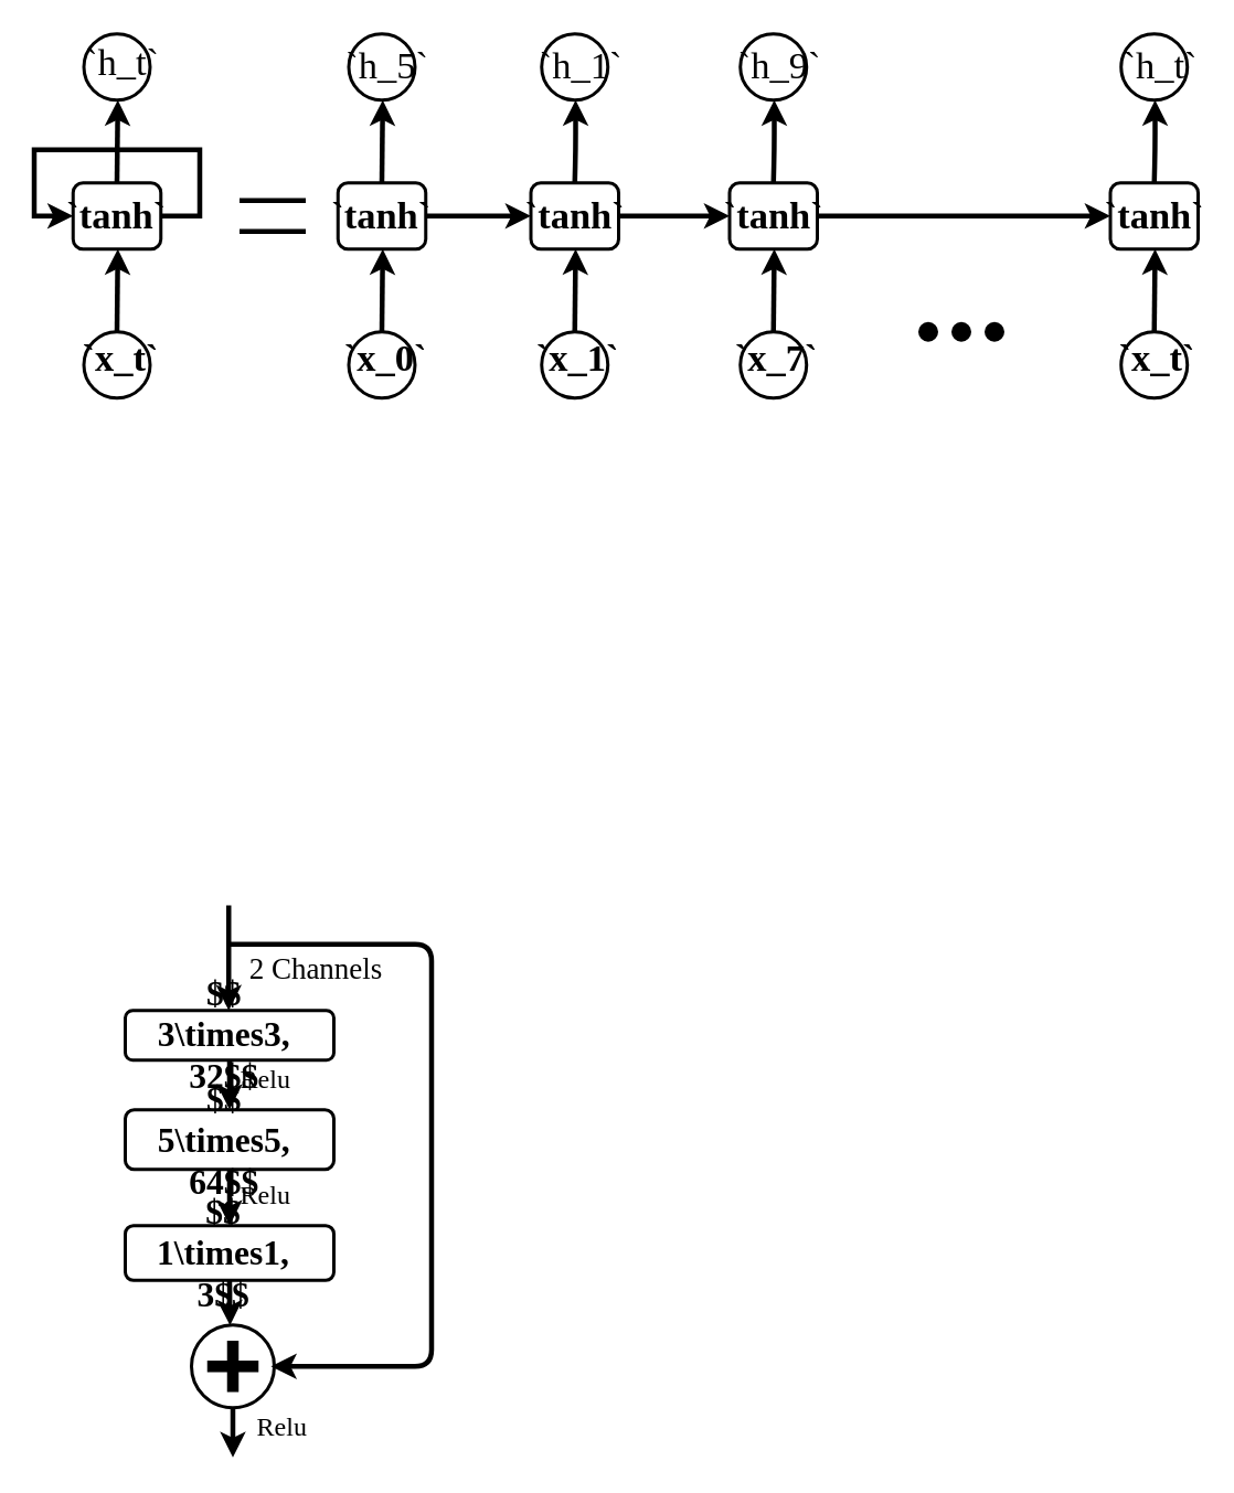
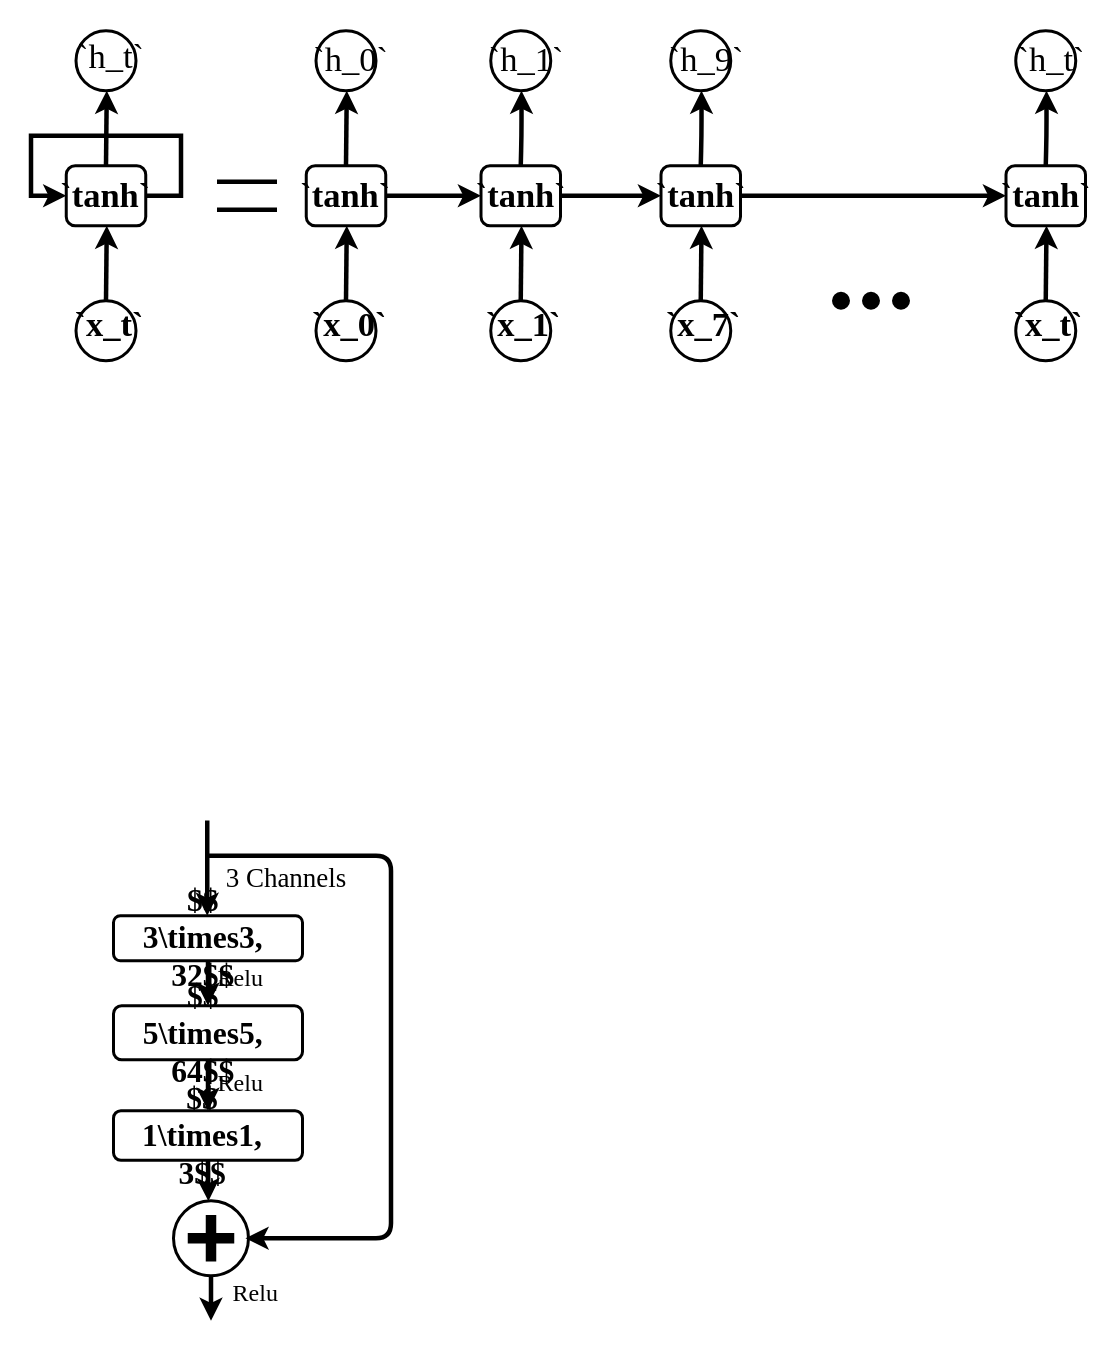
- <mxCell id="19" value="`h_5`" style="text;html=1;strokeColor=none;fillColor=none;align=center;verticalAlign=middle;whiteSpace=wrap;rounded=0;fontFamily=Times New Roman;fontSize=23;" vertex="1" parent="1"><mxGeometry x="221" y="27" width="25" height="23" as="geometry" /></mxCell>
+ <mxCell id="19" value="`h_0`" style="text;html=1;strokeColor=none;fillColor=none;align=center;verticalAlign=middle;whiteSpace=wrap;rounded=0;fontFamily=Times New Roman;fontSize=23;" vertex="1" parent="1"><mxGeometry x="221" y="27" width="25" height="23" as="geometry" /></mxCell>
- <mxCell id="53" value="&lt;font style=&quot;font-size: 18px&quot;&gt;2 Channels&lt;/font&gt;" style="text;html=1;strokeColor=none;fillColor=none;align=center;verticalAlign=middle;whiteSpace=wrap;rounded=0;fontFamily=Times New Roman;fontSize=21;" vertex="1" parent="1"><mxGeometry x="131.5" y="574" width="117" height="20" as="geometry" /></mxCell>
+ <mxCell id="53" value="&lt;font style=&quot;font-size: 18px&quot;&gt;3 Channels&lt;/font&gt;" style="text;html=1;strokeColor=none;fillColor=none;align=center;verticalAlign=middle;whiteSpace=wrap;rounded=0;fontFamily=Times New Roman;fontSize=21;" vertex="1" parent="1"><mxGeometry x="131.5" y="574" width="117" height="20" as="geometry" /></mxCell>
